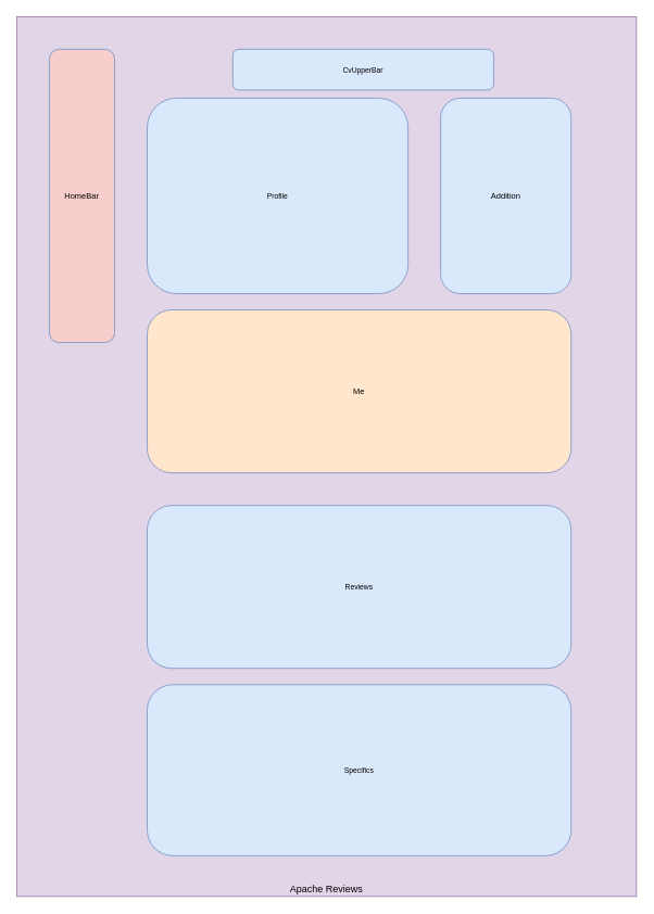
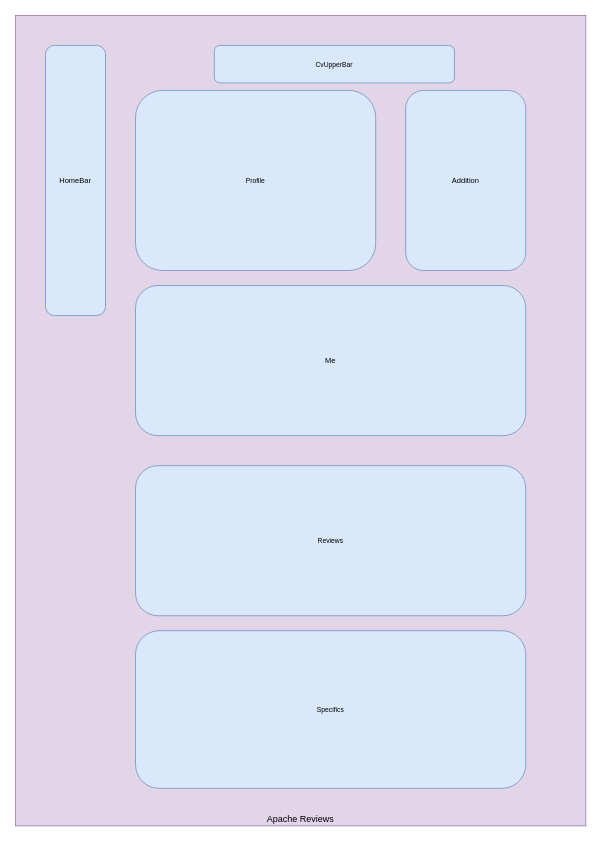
- <mxCell id="3" value="&lt;font size=&quot;1&quot;&gt;HomeBar&lt;/font&gt;" style="rounded=1;whiteSpace=wrap;html=1;fillColor=#f8cecc;strokeColor=#6c8ebf;fontColor=#000000;" parent="1" vertex="1"><mxGeometry x="60" y="60" width="80" height="360" as="geometry" /></mxCell>
+ <mxCell id="3" value="&lt;font size=&quot;1&quot;&gt;HomeBar&lt;/font&gt;" style="rounded=1;whiteSpace=wrap;html=1;fillColor=#dae8fc;strokeColor=#6c8ebf;fontColor=#000000;" parent="1" vertex="1"><mxGeometry x="60" y="60" width="80" height="360" as="geometry" /></mxCell>
- <mxCell id="7" value="&lt;font size=&quot;1&quot;&gt;Me&lt;/font&gt;" style="rounded=1;whiteSpace=wrap;html=1;fillColor=#ffe6cc;strokeColor=#6c8ebf;fontColor=#000000;" vertex="1" parent="1"><mxGeometry x="180" y="380" width="520" height="200" as="geometry" /></mxCell>
+ <mxCell id="7" value="&lt;font size=&quot;1&quot;&gt;Me&lt;/font&gt;" style="rounded=1;whiteSpace=wrap;html=1;fillColor=#dae8fc;strokeColor=#6c8ebf;fontColor=#000000;" vertex="1" parent="1"><mxGeometry x="180" y="380" width="520" height="200" as="geometry" /></mxCell>
